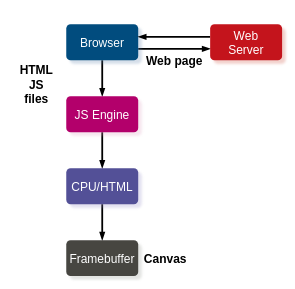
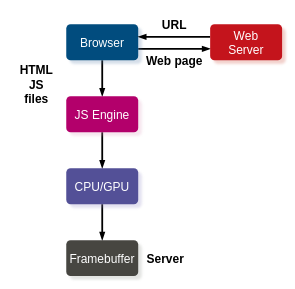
+ <mxCell id="13" value="URL" style="text;html=1;align=center;verticalAlign=middle;resizable=0;points=[];autosize=1;strokeColor=none;fillColor=none;fontSize=20;fontStyle=1" vertex="1" parent="1"><mxGeometry x="260" y="20" width="60" height="40" as="geometry" /></mxCell>
- <mxCell id="10" value="&lt;font color=&quot;#ffffff&quot;&gt;&lt;span style=&quot;font-size: 20px;&quot;&gt;CPU/HTML&lt;/span&gt;&lt;/font&gt;" style="rounded=1;whiteSpace=wrap;html=1;shadow=1;shadowOffsetX=6;shadowOffsetY=6;shadowBlur=2;linecap=round;arcSize=12;fillColor=#535097;gradientColor=none;strokeColor=none;glass=0;shadowColor=#8f89c2;" vertex="1" parent="1"><mxGeometry x="110" y="280" width="120" height="60" as="geometry" /></mxCell>
+ <mxCell id="10" value="&lt;font color=&quot;#ffffff&quot;&gt;&lt;span style=&quot;font-size: 20px;&quot;&gt;CPU/GPU&lt;/span&gt;&lt;/font&gt;" style="rounded=1;whiteSpace=wrap;html=1;shadow=1;shadowOffsetX=6;shadowOffsetY=6;shadowBlur=2;linecap=round;arcSize=12;fillColor=#535097;gradientColor=none;strokeColor=none;glass=0;shadowColor=#8f89c2;" vertex="1" parent="1"><mxGeometry x="110" y="280" width="120" height="60" as="geometry" /></mxCell>
- <mxCell id="12" value="Canvas" style="text;html=1;align=center;verticalAlign=middle;resizable=0;points=[];autosize=1;strokeColor=none;fillColor=none;fontStyle=1;fontSize=20;" vertex="1" parent="1"><mxGeometry x="230" y="410" width="90" height="40" as="geometry" /></mxCell>
+ <mxCell id="12" value="Server" style="text;html=1;align=center;verticalAlign=middle;resizable=0;points=[];autosize=1;strokeColor=none;fillColor=none;fontStyle=1;fontSize=20;" vertex="1" parent="1"><mxGeometry x="230" y="410" width="90" height="40" as="geometry" /></mxCell>
